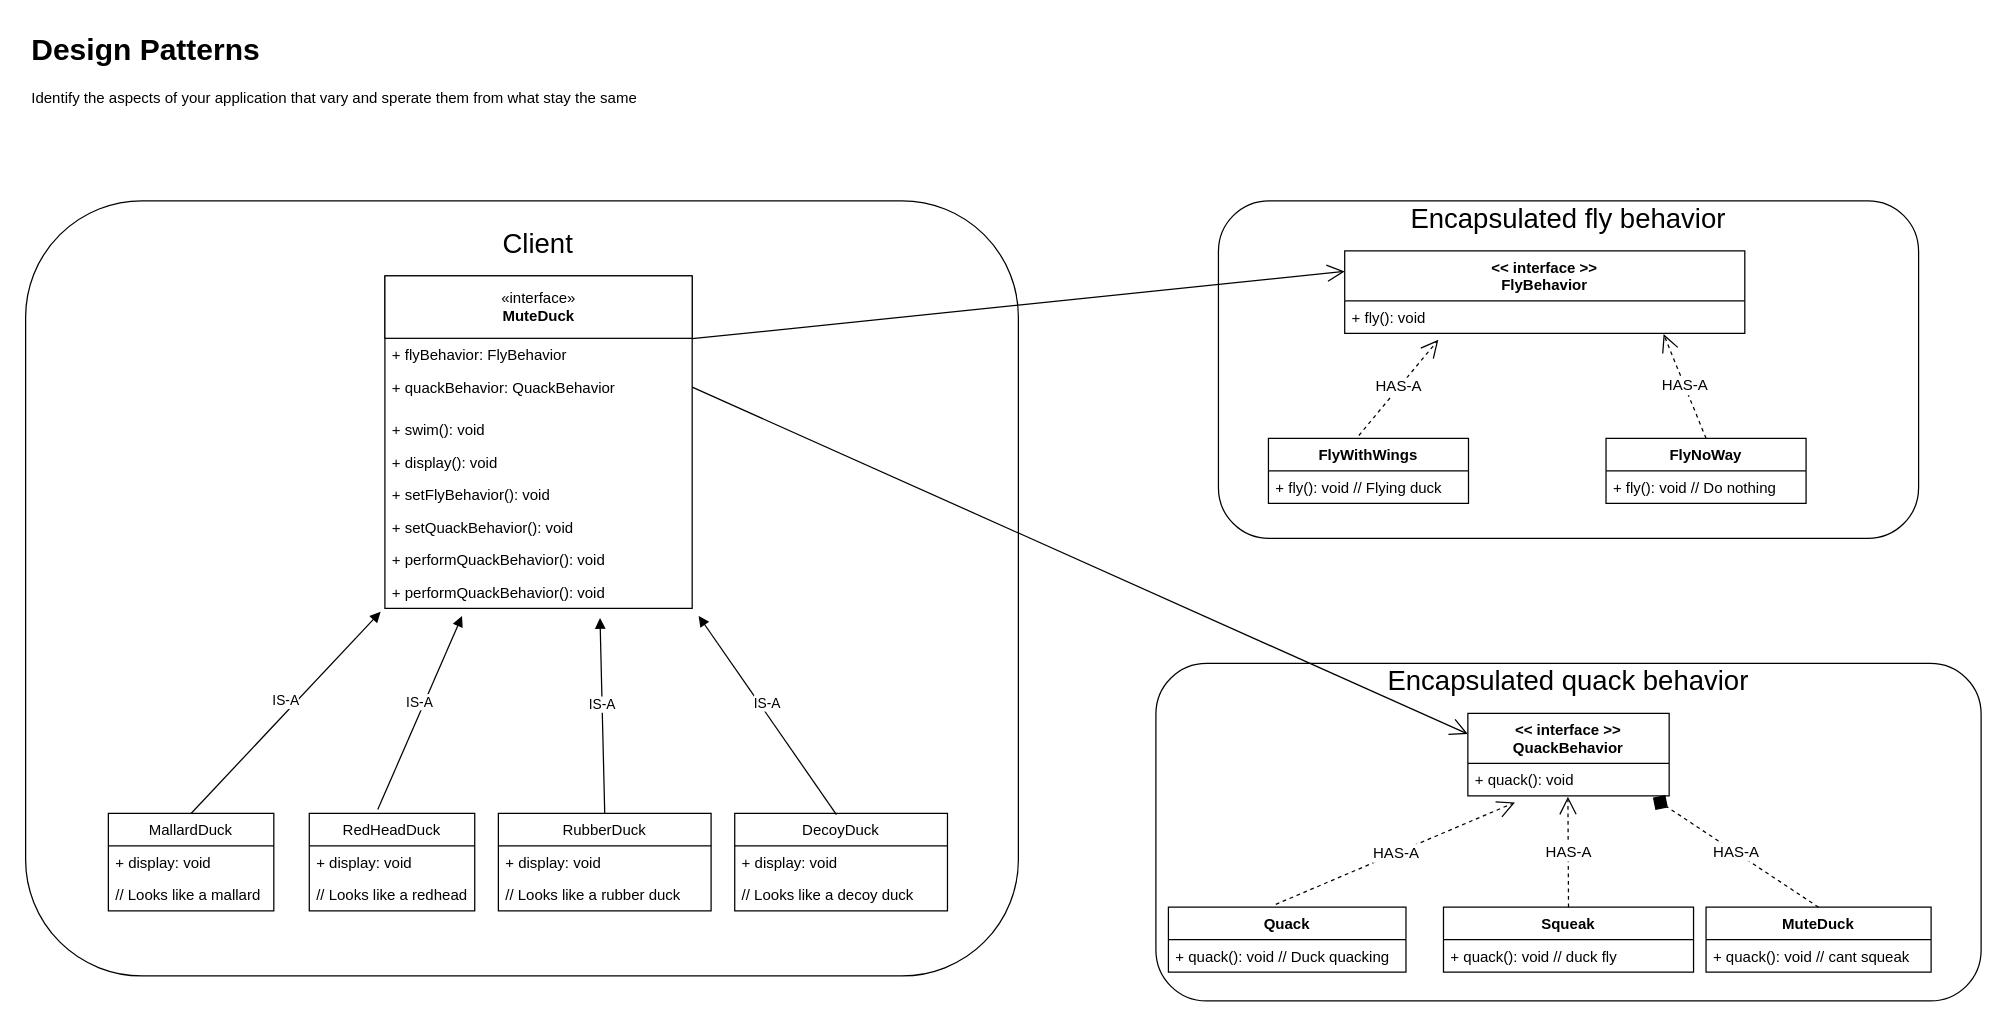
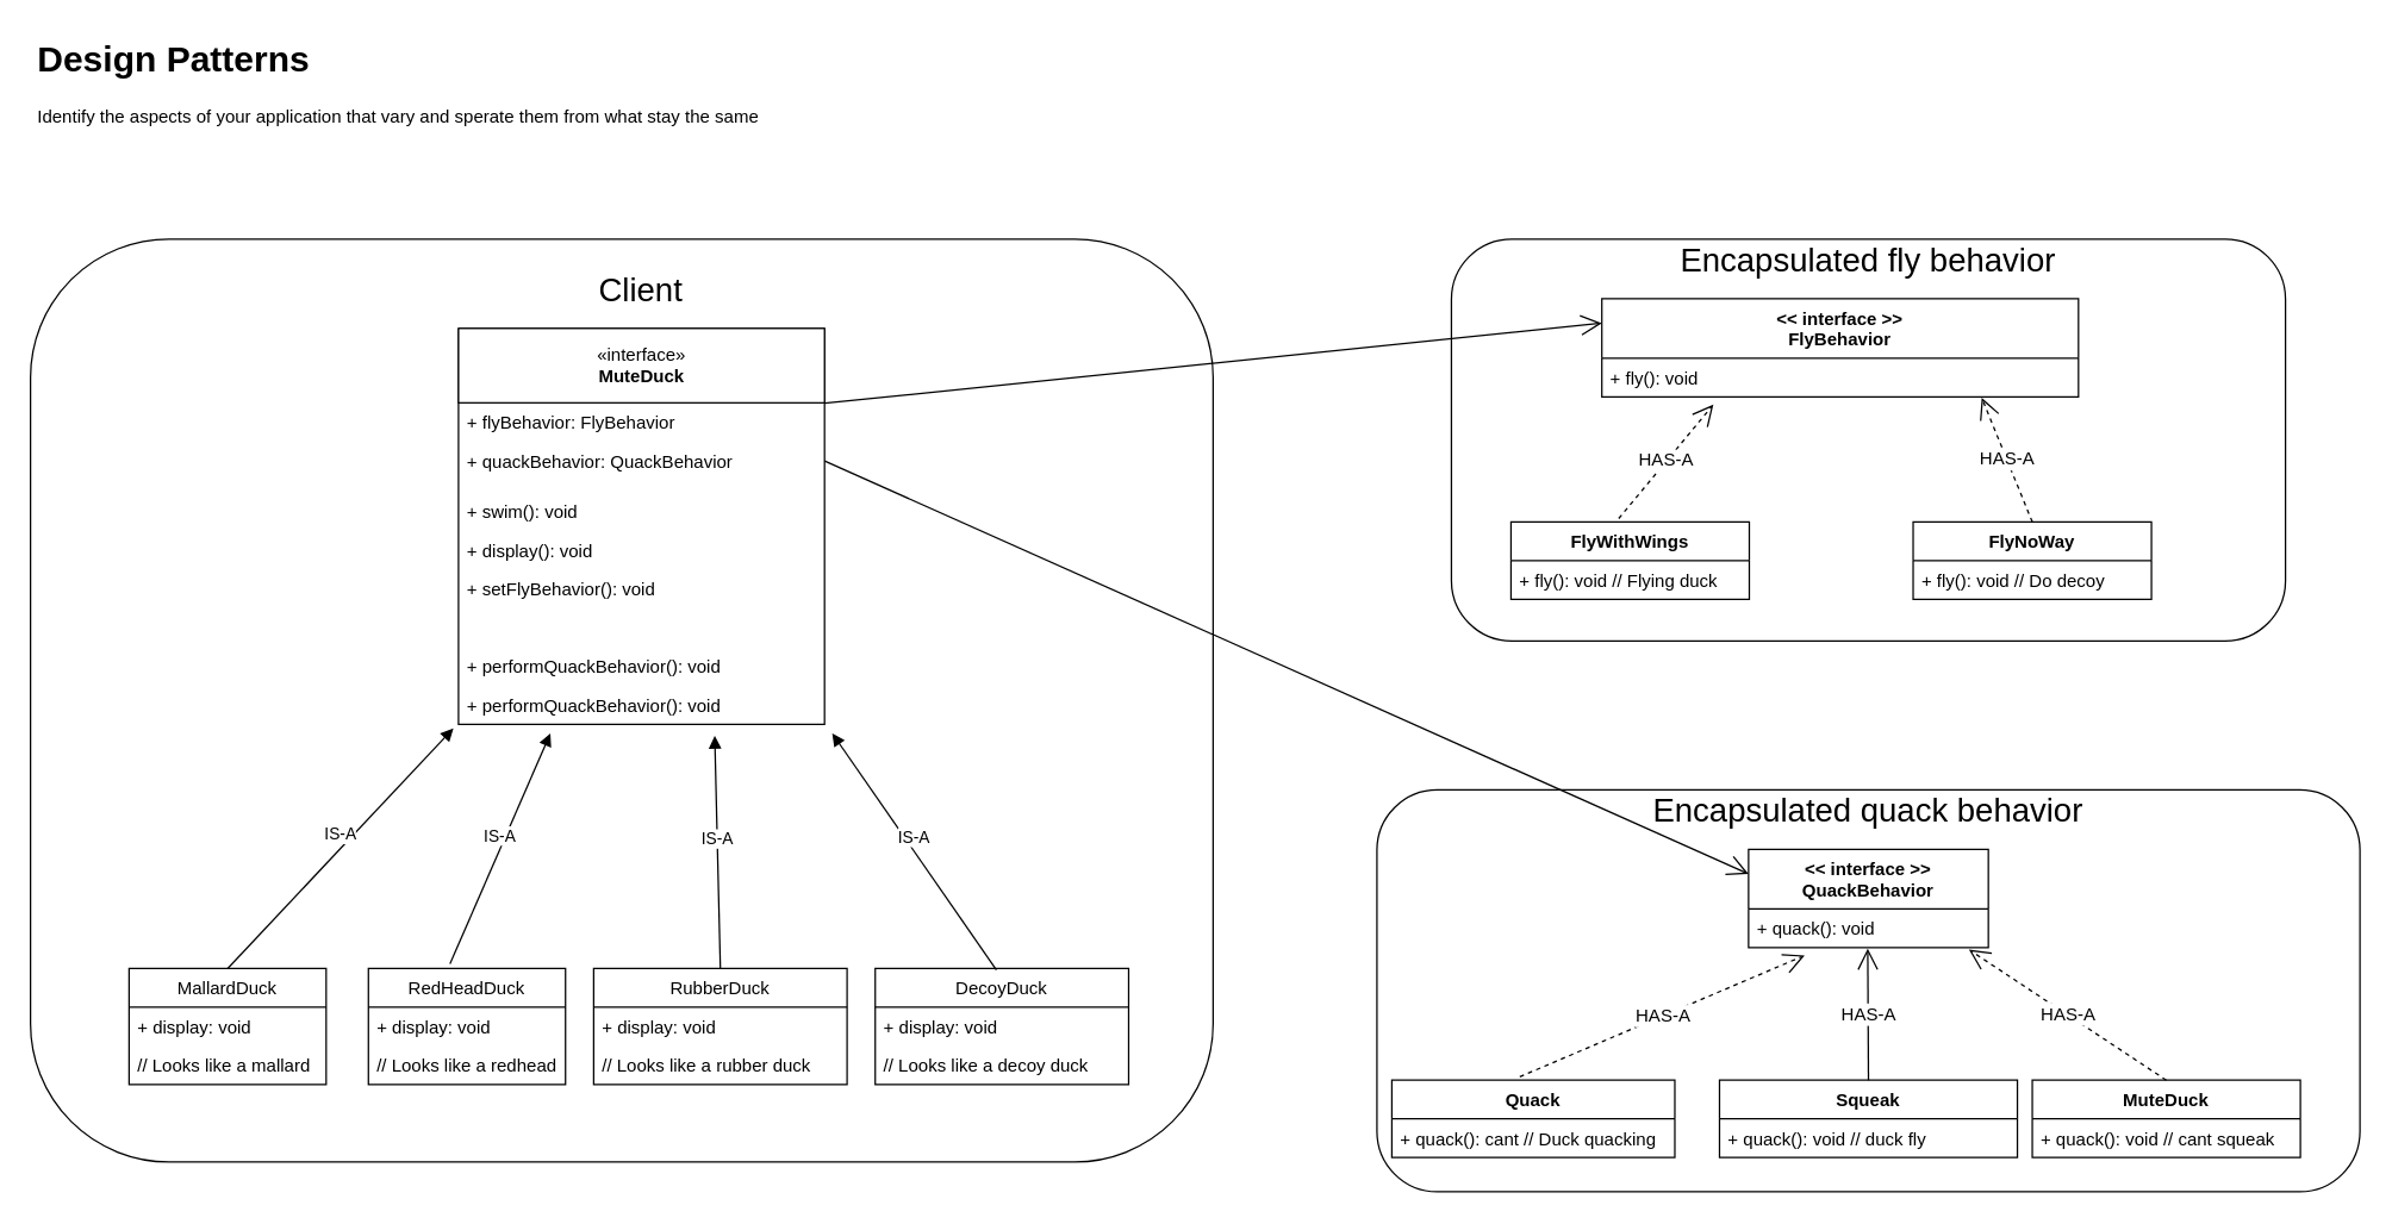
- <mxCell id="55" value="+ fly(): void // Do nothing" style="text;strokeColor=none;fillColor=none;align=left;verticalAlign=top;spacingLeft=4;spacingRight=4;overflow=hidden;rotatable=0;points=[[0,0.5],[1,0.5]];portConstraint=eastwest;fontSize=12;" vertex="1" parent="54"><mxGeometry y="26" width="160" height="26" as="geometry" /></mxCell>
+ <mxCell id="55" value="+ fly(): void // Do decoy" style="text;strokeColor=none;fillColor=none;align=left;verticalAlign=top;spacingLeft=4;spacingRight=4;overflow=hidden;rotatable=0;points=[[0,0.5],[1,0.5]];portConstraint=eastwest;fontSize=12;" vertex="1" parent="54"><mxGeometry y="26" width="160" height="26" as="geometry" /></mxCell>
- <mxCell id="16" value="+ setQuackBehavior(): void" style="text;strokeColor=none;fillColor=none;align=left;verticalAlign=top;spacingLeft=4;spacingRight=4;overflow=hidden;rotatable=0;points=[[0,0.5],[1,0.5]];portConstraint=eastwest;container=0;" vertex="1" parent="7"><mxGeometry y="188" width="245.762" height="26" as="geometry" /></mxCell>
- <mxCell id="46" value="HAS-A" style="endArrow=diamond;endSize=12;dashed=1;html=1;fontSize=12;entryX=0.919;entryY=1.049;entryDx=0;entryDy=0;entryPerimeter=0;exitX=0.5;exitY=0;exitDx=0;exitDy=0;" edge="1" source="44" parent="33" target="37"><mxGeometry width="160" relative="1" as="geometry"><mxPoint x="332.32" y="197.712" as="sourcePoint" /><mxPoint x="539.517" y="106.572" as="targetPoint" /></mxGeometry></mxCell>
+ <mxCell id="46" value="HAS-A" style="endArrow=open;endSize=12;dashed=1;html=1;fontSize=12;entryX=0.919;entryY=1.049;entryDx=0;entryDy=0;entryPerimeter=0;exitX=0.5;exitY=0;exitDx=0;exitDy=0;" edge="1" source="44" parent="33" target="37"><mxGeometry width="160" relative="1" as="geometry"><mxPoint x="332.32" y="197.712" as="sourcePoint" /><mxPoint x="539.517" y="106.572" as="targetPoint" /></mxGeometry></mxCell>
- <mxCell id="43" value="HAS-A" style="endArrow=open;endSize=12;dashed=1;html=1;fontSize=12;entryX=0.497;entryY=1.022;entryDx=0;entryDy=0;entryPerimeter=0;exitX=0.5;exitY=0;exitDx=0;exitDy=0;" edge="1" source="40" target="37" parent="33"><mxGeometry width="160" relative="1" as="geometry"><mxPoint x="122.32" y="197.712" as="sourcePoint" /><mxPoint x="185.88" y="121.174" as="targetPoint" /></mxGeometry></mxCell>
+ <mxCell id="43" value="HAS-A" style="endArrow=open;endSize=12;dashed=0;html=1;fontSize=12;entryX=0.497;entryY=1.022;entryDx=0;entryDy=0;entryPerimeter=0;exitX=0.5;exitY=0;exitDx=0;exitDy=0;" edge="1" source="40" target="37" parent="33"><mxGeometry width="160" relative="1" as="geometry"><mxPoint x="122.32" y="197.712" as="sourcePoint" /><mxPoint x="185.88" y="121.174" as="targetPoint" /></mxGeometry></mxCell>
- <mxCell id="39" value="+ quack(): void // Duck quacking" style="text;strokeColor=none;fillColor=none;align=left;verticalAlign=top;spacingLeft=4;spacingRight=4;overflow=hidden;rotatable=0;points=[[0,0.5],[1,0.5]];portConstraint=eastwest;fontSize=12;" vertex="1" parent="38"><mxGeometry y="26" width="190" height="26" as="geometry" /></mxCell>
+ <mxCell id="39" value="+ quack(): cant // Duck quacking" style="text;strokeColor=none;fillColor=none;align=left;verticalAlign=top;spacingLeft=4;spacingRight=4;overflow=hidden;rotatable=0;points=[[0,0.5],[1,0.5]];portConstraint=eastwest;fontSize=12;" vertex="1" parent="38"><mxGeometry y="26" width="190" height="26" as="geometry" /></mxCell>
